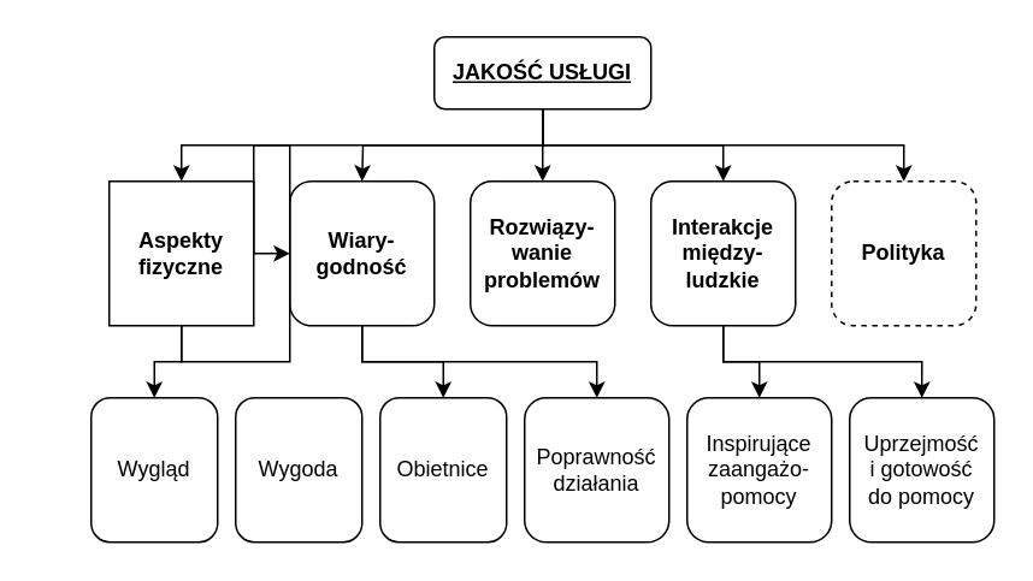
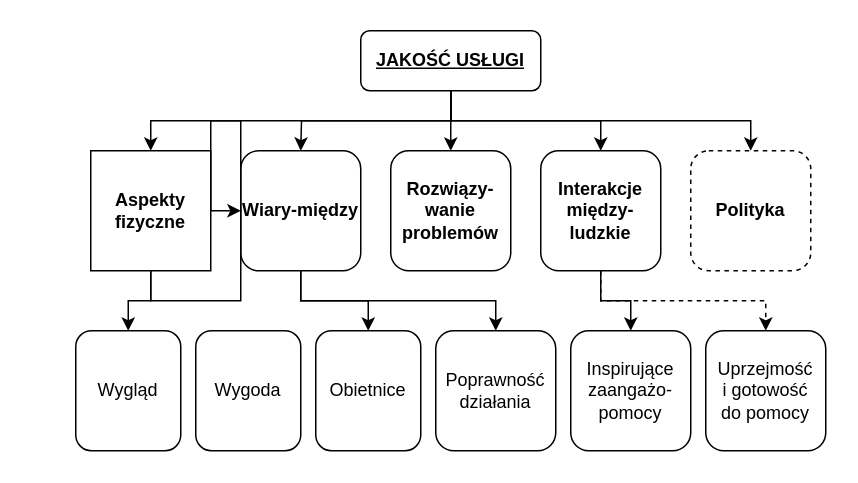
- <mxCell id="10" value="&lt;b style=&quot;&quot;&gt;Wiary-godność&lt;/b&gt;" style="rounded=1;whiteSpace=wrap;html=1;" vertex="1" parent="8"><mxGeometry x="100" width="80" height="80" as="geometry" /></mxCell>
+ <mxCell id="10" value="&lt;b style=&quot;&quot;&gt;Wiary-między&lt;/b&gt;" style="rounded=1;whiteSpace=wrap;html=1;" vertex="1" parent="8"><mxGeometry x="100" width="80" height="80" as="geometry" /></mxCell>
- <mxCell id="26" style="edgeStyle=orthogonalEdgeStyle;rounded=0;orthogonalLoop=1;jettySize=auto;html=1;exitX=0.5;exitY=1;exitDx=0;exitDy=0;entryX=0.5;entryY=0;entryDx=0;entryDy=0;" edge="1" parent="1" source="12" target="20"><mxGeometry relative="1" as="geometry" /></mxCell>
+ <mxCell id="26" style="edgeStyle=orthogonalEdgeStyle;rounded=0;orthogonalLoop=1;jettySize=auto;html=1;exitX=0.5;exitY=1;exitDx=0;exitDy=0;entryX=0.5;entryY=0;entryDx=0;entryDy=0;dashed=1;" edge="1" parent="1" source="12" target="20"><mxGeometry relative="1" as="geometry" /></mxCell>
